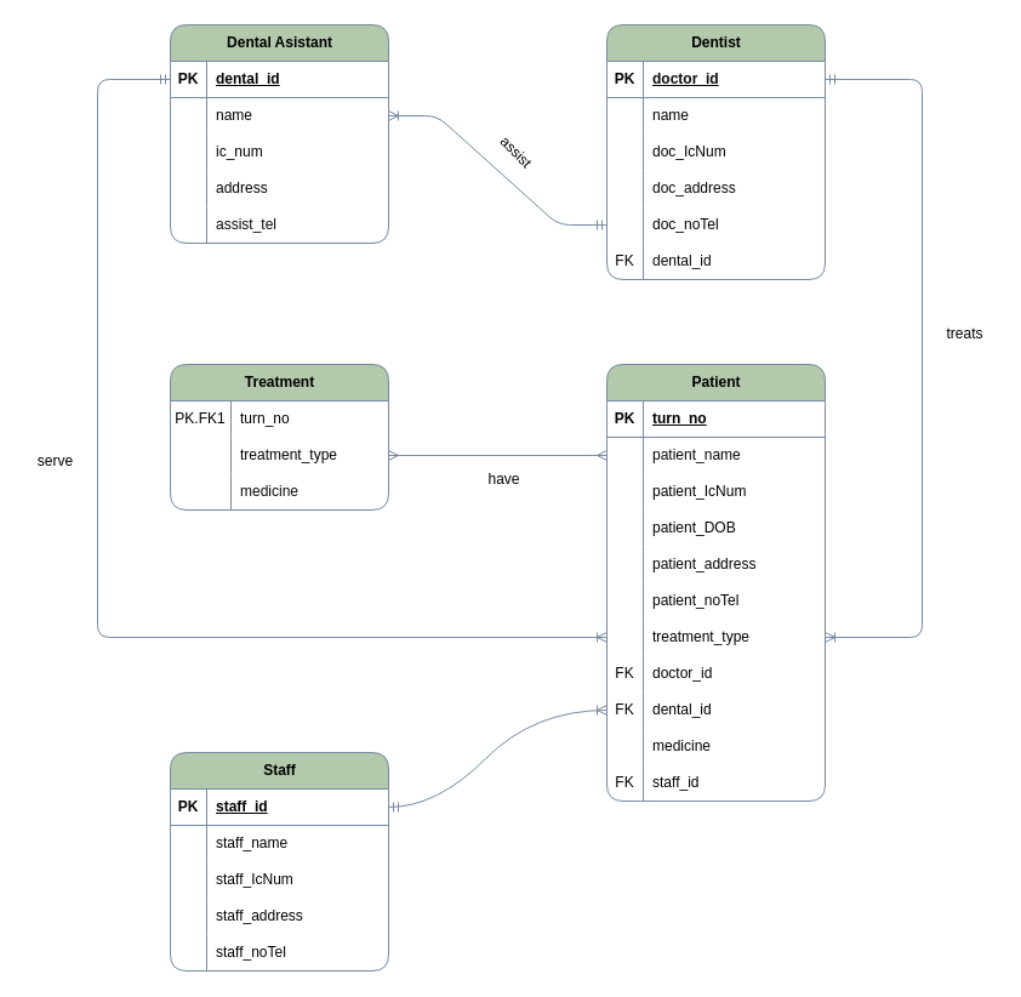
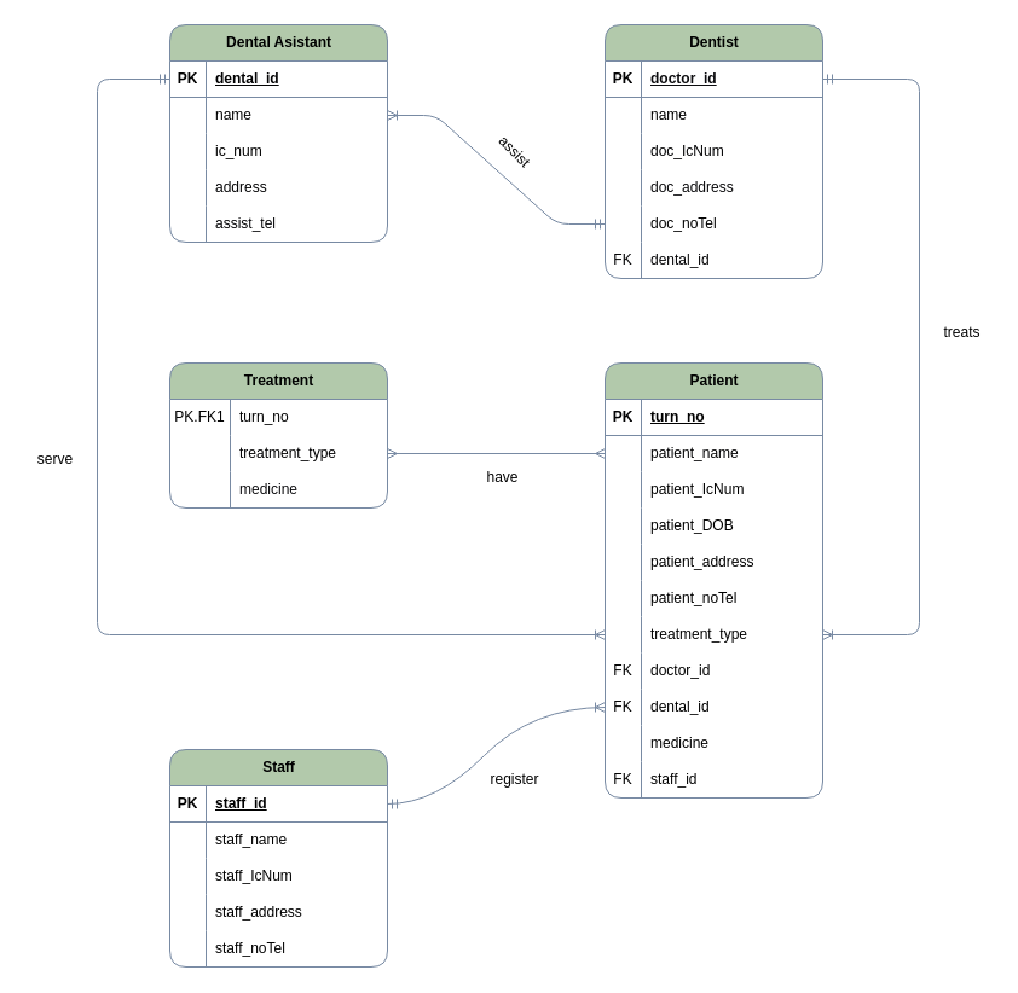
+ <mxCell id="102" value="register" style="text;html=1;align=center;verticalAlign=middle;resizable=0;points=[];autosize=1;strokeColor=none;fillColor=none;" vertex="1" parent="1"><mxGeometry x="395" y="630" width="60" height="30" as="geometry" /></mxCell>
